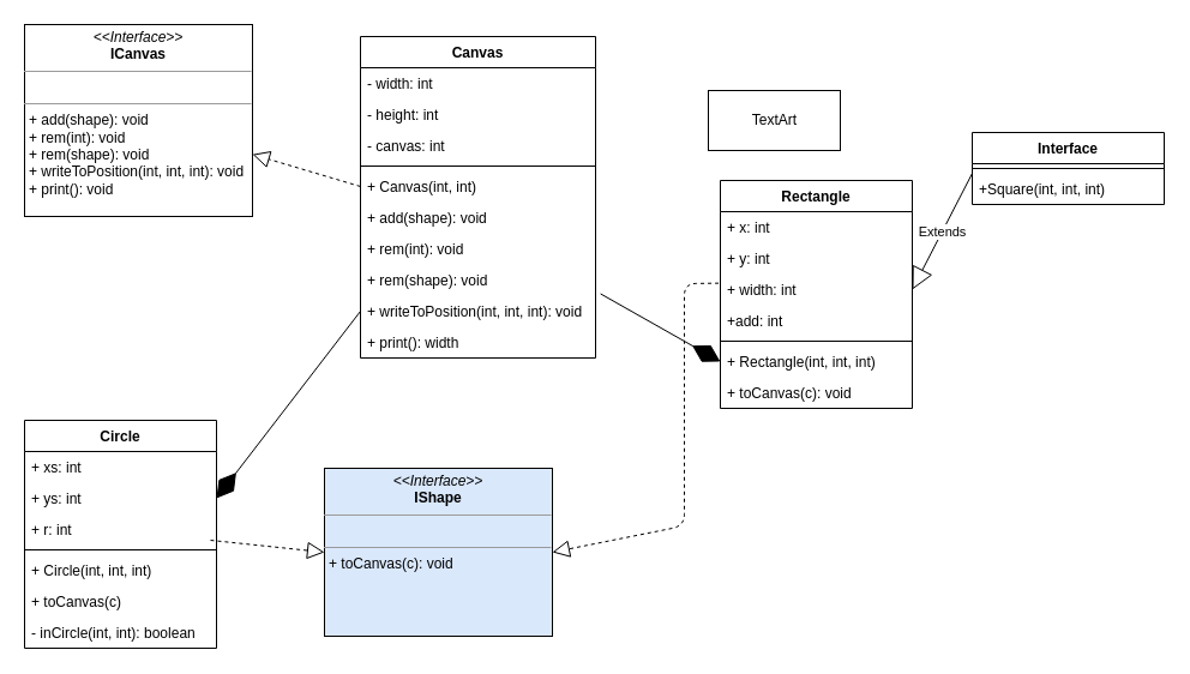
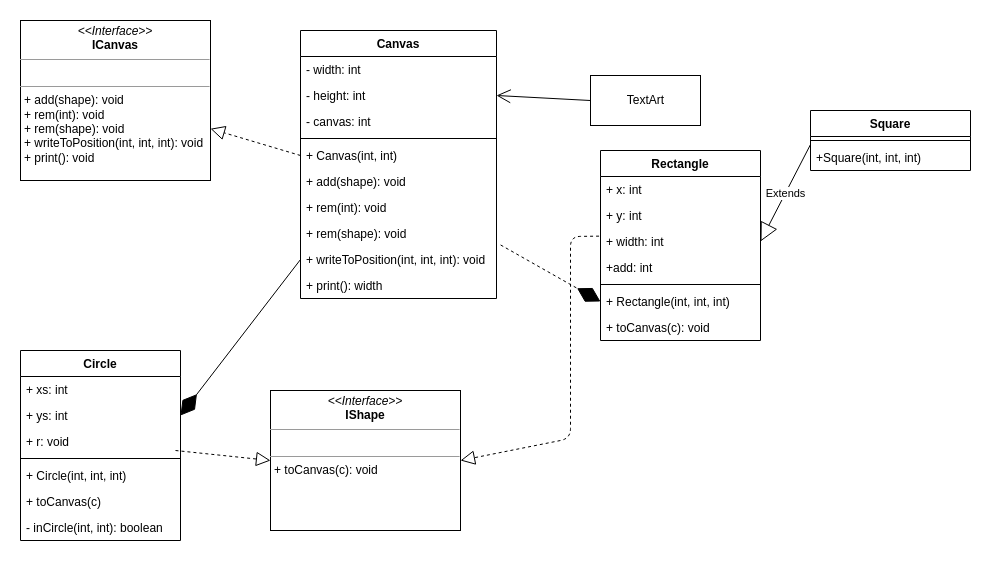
+ <mxCell id="41" value="" style="endArrow=open;endFill=1;endSize=12;html=1;exitX=0;exitY=0.5;exitDx=0;exitDy=0;entryX=1;entryY=0.5;entryDx=0;entryDy=0;" parent="1" source="40" target="5" edge="1"><mxGeometry width="160" relative="1" as="geometry"><mxPoint x="420" y="310" as="sourcePoint" /><mxPoint x="580" y="310" as="targetPoint" /></mxGeometry></mxCell>
- <mxCell id="14" value="Interface" style="swimlane;fontStyle=1;align=center;verticalAlign=top;childLayout=stackLayout;horizontal=1;startSize=26;horizontalStack=0;resizeParent=1;resizeParentMax=0;resizeLast=0;collapsible=1;marginBottom=0;" parent="1" vertex="1"><mxGeometry x="810" y="110" width="160" height="60" as="geometry" /></mxCell>
+ <mxCell id="14" value="Square" style="swimlane;fontStyle=1;align=center;verticalAlign=top;childLayout=stackLayout;horizontal=1;startSize=26;horizontalStack=0;resizeParent=1;resizeParentMax=0;resizeLast=0;collapsible=1;marginBottom=0;" parent="1" vertex="1"><mxGeometry x="810" y="110" width="160" height="60" as="geometry" /></mxCell>
- <mxCell id="38" value="" style="endArrow=diamondThin;endFill=1;endSize=24;html=1;exitX=1.021;exitY=0.941;exitDx=0;exitDy=0;entryX=0;entryY=0.5;entryDx=0;entryDy=0;exitPerimeter=0;" parent="1" source="11" target="35" edge="1"><mxGeometry width="160" relative="1" as="geometry"><mxPoint x="420" y="310" as="sourcePoint" /><mxPoint x="580" y="310" as="targetPoint" /></mxGeometry></mxCell>
+ <mxCell id="38" value="" style="endArrow=diamondThin;endFill=1;endSize=24;html=1;exitX=1.021;exitY=0.941;exitDx=0;exitDy=0;entryX=0;entryY=0.5;entryDx=0;entryDy=0;exitPerimeter=0;dashed=1;" parent="1" source="11" target="35" edge="1"><mxGeometry width="160" relative="1" as="geometry"><mxPoint x="420" y="310" as="sourcePoint" /><mxPoint x="580" y="310" as="targetPoint" /></mxGeometry></mxCell>
- <mxCell id="21" value="+ r: int" style="text;strokeColor=none;fillColor=none;align=left;verticalAlign=top;spacingLeft=4;spacingRight=4;overflow=hidden;rotatable=0;points=[[0,0.5],[1,0.5]];portConstraint=eastwest;" parent="18" vertex="1"><mxGeometry y="78" width="160" height="26" as="geometry" /></mxCell>
+ <mxCell id="21" value="+ r: void" style="text;strokeColor=none;fillColor=none;align=left;verticalAlign=top;spacingLeft=4;spacingRight=4;overflow=hidden;rotatable=0;points=[[0,0.5],[1,0.5]];portConstraint=eastwest;" parent="18" vertex="1"><mxGeometry y="78" width="160" height="26" as="geometry" /></mxCell>
- <mxCell id="27" value="&lt;p style=&quot;margin: 0px ; margin-top: 4px ; text-align: center&quot;&gt;&lt;i&gt;&amp;lt;&amp;lt;Interface&amp;gt;&amp;gt;&lt;/i&gt;&lt;br&gt;&lt;b&gt;IShape&lt;/b&gt;&lt;/p&gt;&lt;hr size=&quot;1&quot;&gt;&lt;p style=&quot;margin: 0px ; margin-left: 4px&quot;&gt;&lt;br&gt;&lt;/p&gt;&lt;hr size=&quot;1&quot;&gt;&lt;p style=&quot;margin: 0px ; margin-left: 4px&quot;&gt;+ toCanvas(c): void&lt;br&gt;&lt;/p&gt;" style="verticalAlign=top;align=left;overflow=fill;fontSize=12;fontFamily=Helvetica;html=1;fillColor=#dae8fc;" parent="1" vertex="1"><mxGeometry x="270" y="390" width="190" height="140" as="geometry" /></mxCell>
+ <mxCell id="27" value="&lt;p style=&quot;margin: 0px ; margin-top: 4px ; text-align: center&quot;&gt;&lt;i&gt;&amp;lt;&amp;lt;Interface&amp;gt;&amp;gt;&lt;/i&gt;&lt;br&gt;&lt;b&gt;IShape&lt;/b&gt;&lt;/p&gt;&lt;hr size=&quot;1&quot;&gt;&lt;p style=&quot;margin: 0px ; margin-left: 4px&quot;&gt;&lt;br&gt;&lt;/p&gt;&lt;hr size=&quot;1&quot;&gt;&lt;p style=&quot;margin: 0px ; margin-left: 4px&quot;&gt;+ toCanvas(c): void&lt;br&gt;&lt;/p&gt;" style="verticalAlign=top;align=left;overflow=fill;fontSize=12;fontFamily=Helvetica;html=1;" parent="1" vertex="1"><mxGeometry x="270" y="390" width="190" height="140" as="geometry" /></mxCell>
